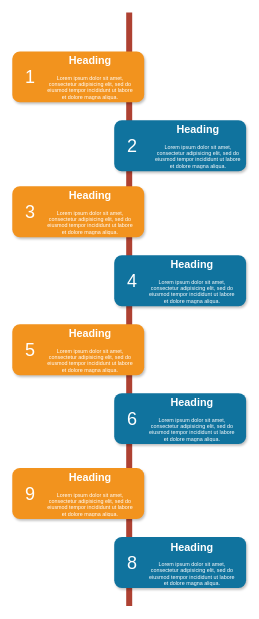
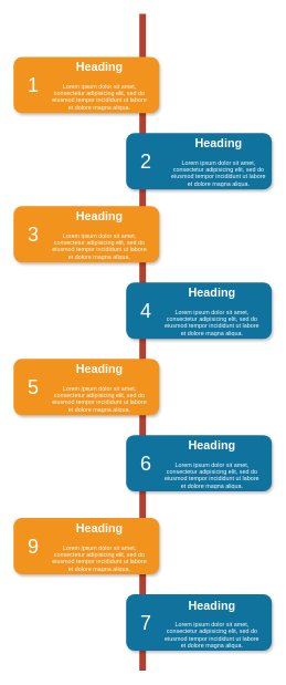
- <mxCell id="18" value="8" style="text;html=1;strokeColor=none;fillColor=none;align=center;verticalAlign=middle;whiteSpace=wrap;fontSize=30;fontColor=#FFFFFF;" vertex="1" parent="1"><mxGeometry x="200" y="928" width="40" height="20" as="geometry" /></mxCell>
+ <mxCell id="18" value="7" style="text;html=1;strokeColor=none;fillColor=none;align=center;verticalAlign=middle;whiteSpace=wrap;fontSize=30;fontColor=#FFFFFF;" vertex="1" parent="1"><mxGeometry x="200" y="928" width="40" height="20" as="geometry" /></mxCell>
